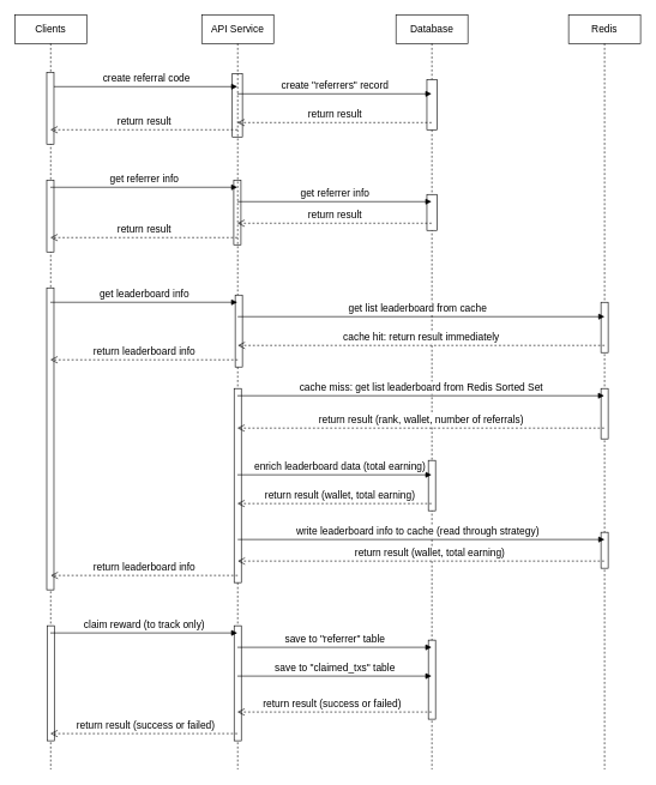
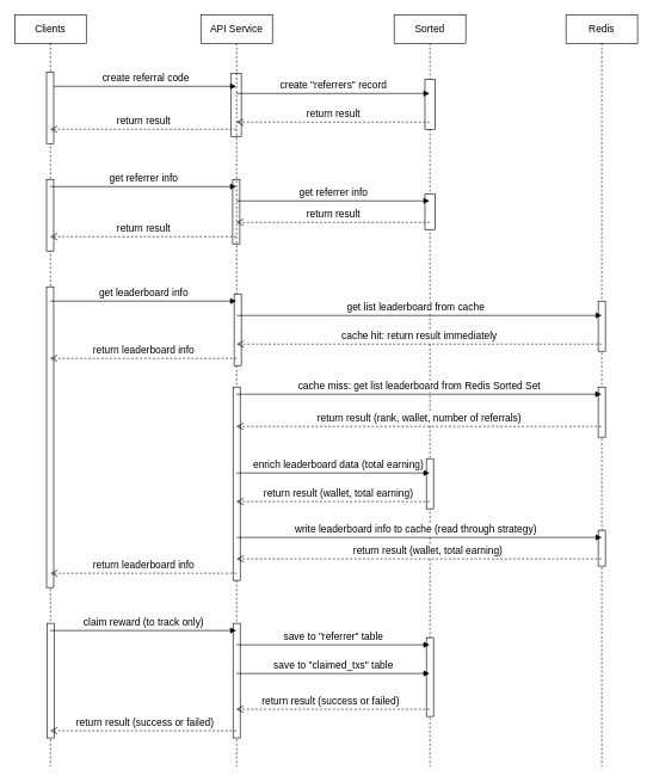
- <mxCell id="13" value="Database" style="shape=umlLifeline;perimeter=lifelinePerimeter;whiteSpace=wrap;html=1;container=1;collapsible=0;recursiveResize=0;outlineConnect=0;fontSize=14;" parent="1" vertex="1"><mxGeometry x="550" y="20" width="100" height="1050" as="geometry" /></mxCell>
+ <mxCell id="13" value="Sorted" style="shape=umlLifeline;perimeter=lifelinePerimeter;whiteSpace=wrap;html=1;container=1;collapsible=0;recursiveResize=0;outlineConnect=0;fontSize=14;" parent="1" vertex="1"><mxGeometry x="550" y="20" width="100" height="1050" as="geometry" /></mxCell>
